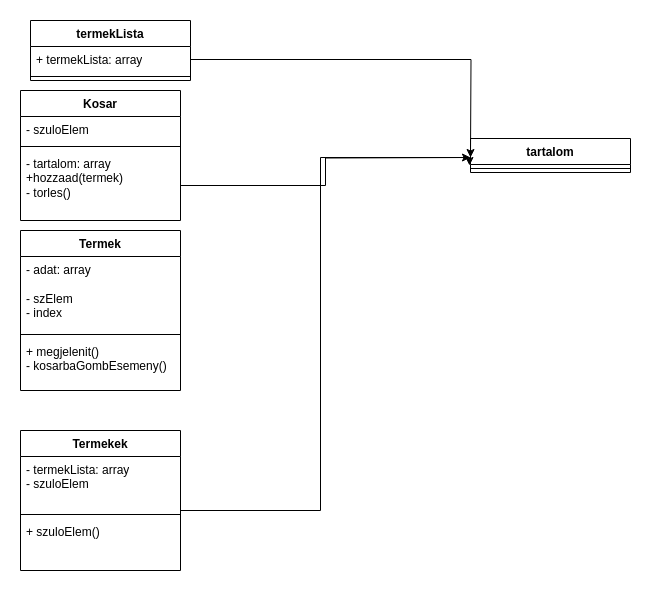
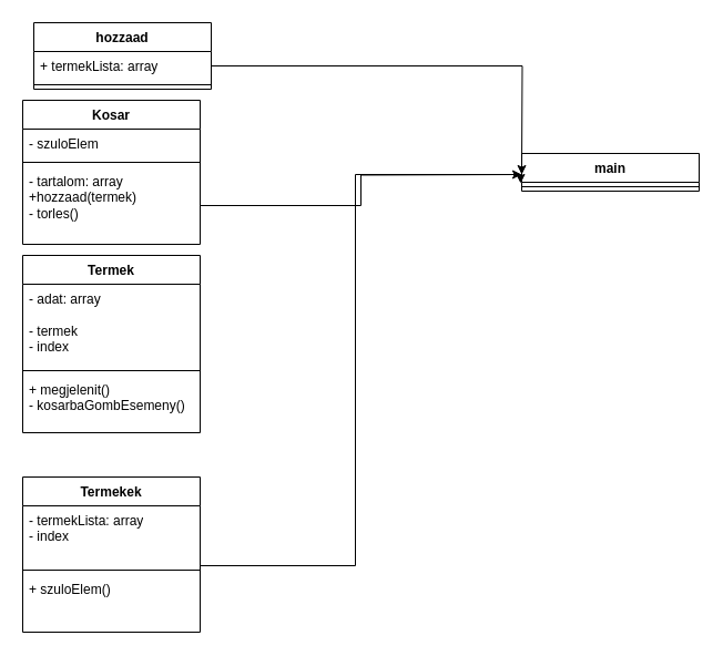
- <mxCell id="16" value="termekLista" style="swimlane;fontStyle=1;align=center;verticalAlign=top;childLayout=stackLayout;horizontal=1;startSize=26;horizontalStack=0;resizeParent=1;resizeParentMax=0;resizeLast=0;collapsible=1;marginBottom=0;whiteSpace=wrap;html=1;" vertex="1" parent="1"><mxGeometry x="30" y="20" width="160" height="60" as="geometry" /></mxCell>
+ <mxCell id="16" value="hozzaad" style="swimlane;fontStyle=1;align=center;verticalAlign=top;childLayout=stackLayout;horizontal=1;startSize=26;horizontalStack=0;resizeParent=1;resizeParentMax=0;resizeLast=0;collapsible=1;marginBottom=0;whiteSpace=wrap;html=1;" vertex="1" parent="1"><mxGeometry x="30" y="20" width="160" height="60" as="geometry" /></mxCell>
- <mxCell id="14" value="tartalom" style="swimlane;fontStyle=1;align=center;verticalAlign=top;childLayout=stackLayout;horizontal=1;startSize=26;horizontalStack=0;resizeParent=1;resizeParentMax=0;resizeLast=0;collapsible=1;marginBottom=0;whiteSpace=wrap;html=1;" vertex="1" parent="1"><mxGeometry x="470" y="138" width="160" height="34" as="geometry" /></mxCell>
+ <mxCell id="14" value="main" style="swimlane;fontStyle=1;align=center;verticalAlign=top;childLayout=stackLayout;horizontal=1;startSize=26;horizontalStack=0;resizeParent=1;resizeParentMax=0;resizeLast=0;collapsible=1;marginBottom=0;whiteSpace=wrap;html=1;" vertex="1" parent="1"><mxGeometry x="470" y="138" width="160" height="34" as="geometry" /></mxCell>
- <mxCell id="7" value="- adat: array&lt;div&gt;&lt;br&gt;&lt;/div&gt;&lt;div&gt;- szElem&lt;/div&gt;&lt;div&gt;- index&lt;/div&gt;" style="text;strokeColor=none;fillColor=none;align=left;verticalAlign=top;spacingLeft=4;spacingRight=4;overflow=hidden;rotatable=0;points=[[0,0.5],[1,0.5]];portConstraint=eastwest;whiteSpace=wrap;html=1;" vertex="1" parent="6"><mxGeometry y="26" width="160" height="74" as="geometry" /></mxCell>
+ <mxCell id="7" value="- adat: array&lt;div&gt;&lt;br&gt;&lt;/div&gt;&lt;div&gt;- termek&lt;/div&gt;&lt;div&gt;- index&lt;/div&gt;" style="text;strokeColor=none;fillColor=none;align=left;verticalAlign=top;spacingLeft=4;spacingRight=4;overflow=hidden;rotatable=0;points=[[0,0.5],[1,0.5]];portConstraint=eastwest;whiteSpace=wrap;html=1;" vertex="1" parent="6"><mxGeometry y="26" width="160" height="74" as="geometry" /></mxCell>
- <mxCell id="11" value="- termekLista: array&lt;div&gt;- szuloElem&lt;br&gt;&lt;br&gt;&lt;/div&gt;" style="text;strokeColor=none;fillColor=none;align=left;verticalAlign=top;spacingLeft=4;spacingRight=4;overflow=hidden;rotatable=0;points=[[0,0.5],[1,0.5]];portConstraint=eastwest;whiteSpace=wrap;html=1;" vertex="1" parent="10"><mxGeometry y="26" width="160" height="54" as="geometry" /></mxCell>
+ <mxCell id="11" value="- termekLista: array&lt;div&gt;- index&lt;br&gt;&lt;br&gt;&lt;/div&gt;" style="text;strokeColor=none;fillColor=none;align=left;verticalAlign=top;spacingLeft=4;spacingRight=4;overflow=hidden;rotatable=0;points=[[0,0.5],[1,0.5]];portConstraint=eastwest;whiteSpace=wrap;html=1;" vertex="1" parent="10"><mxGeometry y="26" width="160" height="54" as="geometry" /></mxCell>
